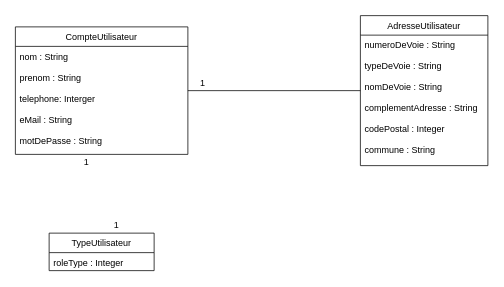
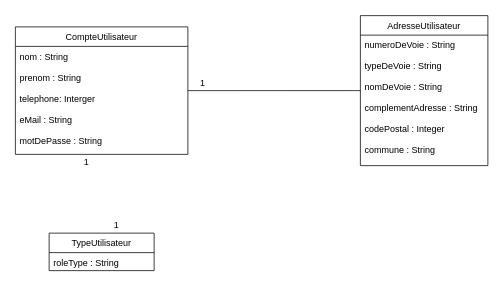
- <mxCell id="9" value="roleType : Integer" style="text;strokeColor=none;fillColor=none;align=left;verticalAlign=top;spacingLeft=4;spacingRight=4;overflow=hidden;rotatable=0;points=[[0,0.5],[1,0.5]];portConstraint=eastwest;" vertex="1" parent="8"><mxGeometry y="26" width="140" height="24" as="geometry" /></mxCell>
+ <mxCell id="9" value="roleType : String" style="text;strokeColor=none;fillColor=none;align=left;verticalAlign=top;spacingLeft=4;spacingRight=4;overflow=hidden;rotatable=0;points=[[0,0.5],[1,0.5]];portConstraint=eastwest;" vertex="1" parent="8"><mxGeometry y="26" width="140" height="24" as="geometry" /></mxCell>
